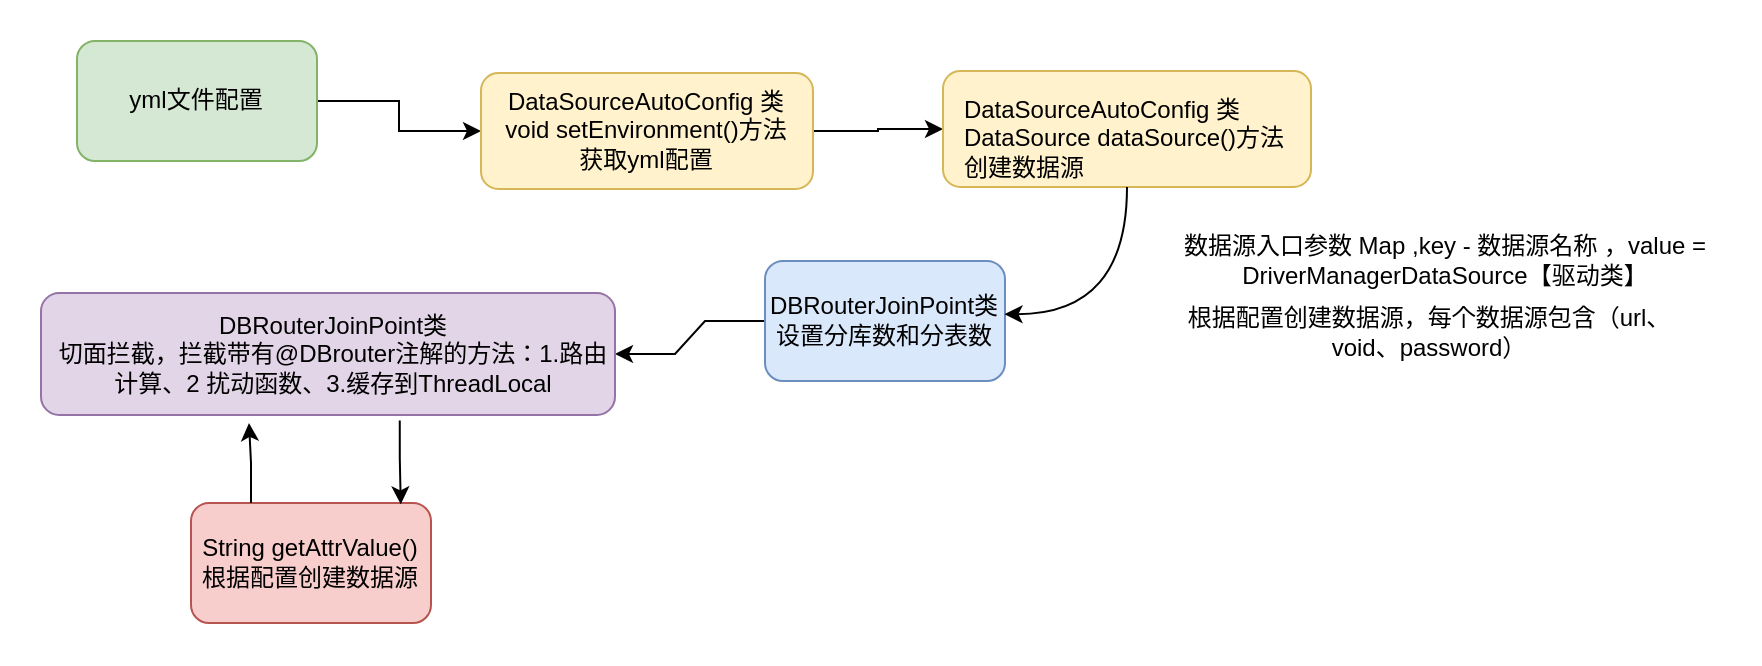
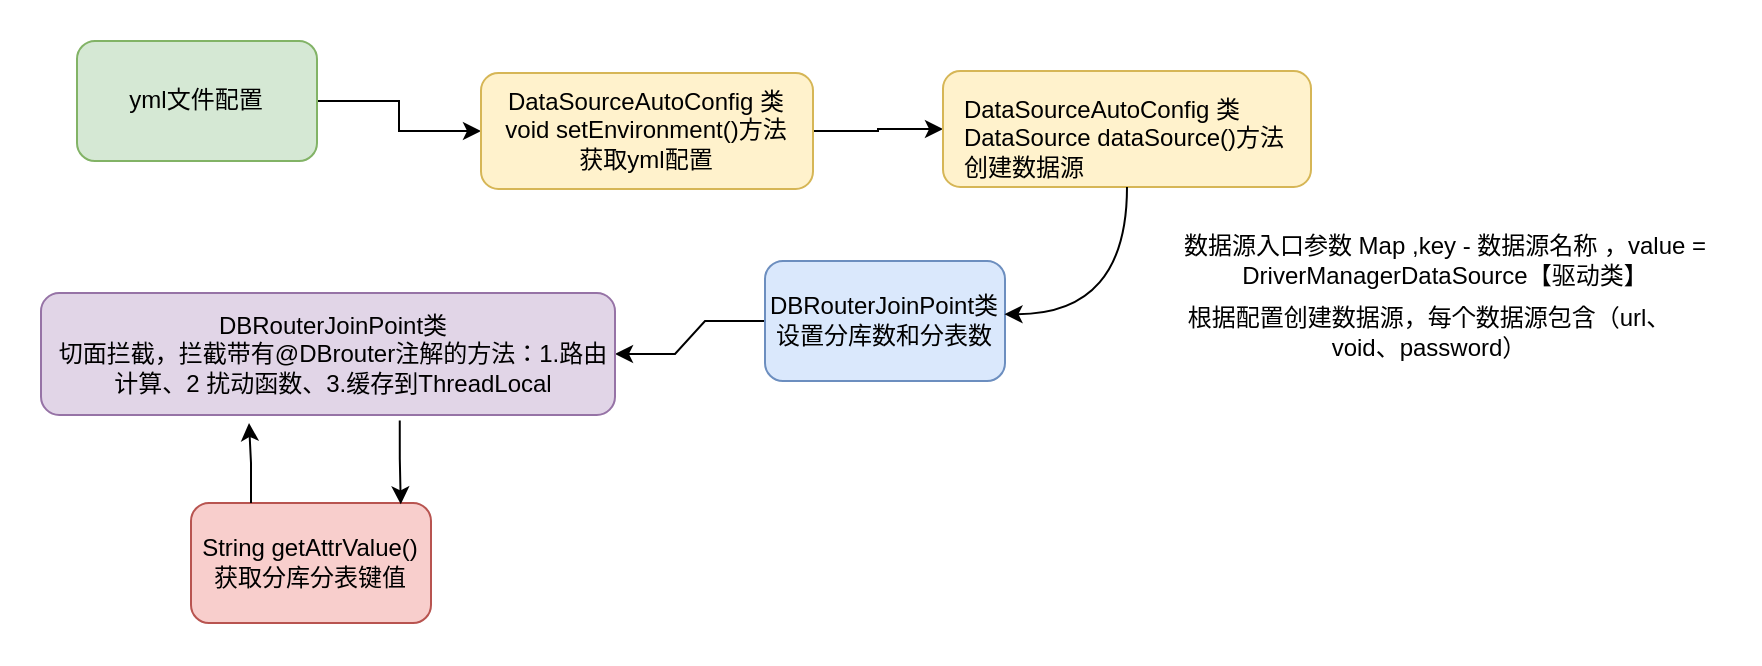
- <mxCell id="15" value="String getAttrValue()&lt;div&gt;根据配置创建数据源&lt;/div&gt;" style="rounded=1;whiteSpace=wrap;html=1;fillColor=#f8cecc;strokeColor=#b85450;" parent="1" vertex="1"><mxGeometry x="95" y="251" width="120" height="60" as="geometry" /></mxCell>
+ <mxCell id="15" value="String getAttrValue()&lt;div&gt;获取分库分表键值&lt;/div&gt;" style="rounded=1;whiteSpace=wrap;html=1;fillColor=#f8cecc;strokeColor=#b85450;" parent="1" vertex="1"><mxGeometry x="95" y="251" width="120" height="60" as="geometry" /></mxCell>
